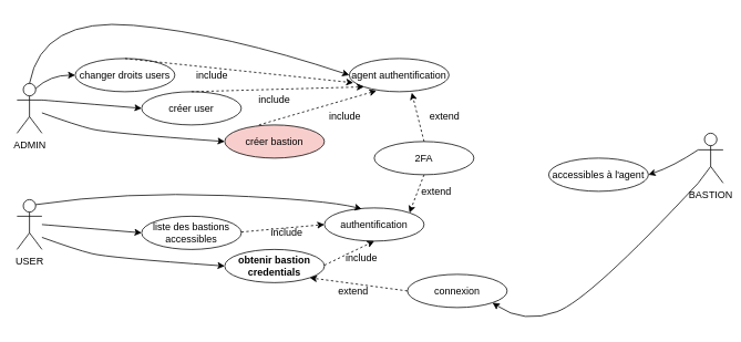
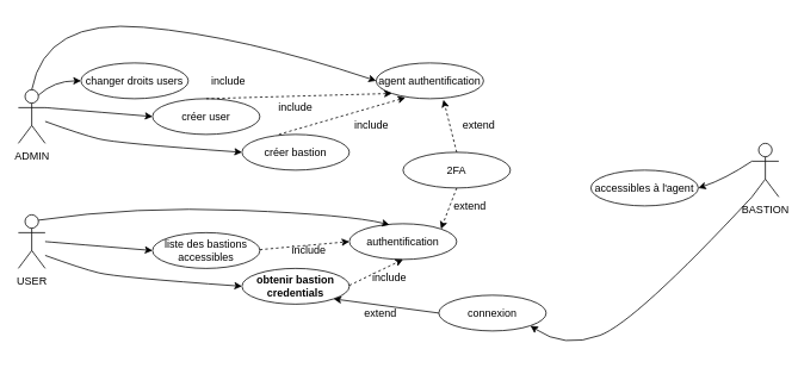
- <mxCell id="11" value="" style="endArrow=classic;html=1;rounded=0;dashed=1;entryX=0.04;entryY=0.73;entryDx=0;entryDy=0;exitX=0.5;exitY=0;exitDx=0;exitDy=0;entryPerimeter=0;" edge="1" parent="1" source="4" target="6"><mxGeometry width="50" height="50" relative="1" as="geometry"><mxPoint x="190" y="60" as="sourcePoint" /><mxPoint x="240" y="10" as="targetPoint" /></mxGeometry></mxCell>
- <mxCell id="5" value="créer bastion" style="ellipse;whiteSpace=wrap;html=1;fillColor=#f8cecc;" vertex="1" parent="1"><mxGeometry x="270" y="150" width="120" height="40" as="geometry" /></mxCell>
+ <mxCell id="5" value="créer bastion" style="ellipse;whiteSpace=wrap;html=1;" vertex="1" parent="1"><mxGeometry x="270" y="150" width="120" height="40" as="geometry" /></mxCell>
- <mxCell id="37" value="" style="endArrow=classic;html=1;rounded=0;dashed=1;entryX=1;entryY=1;entryDx=0;entryDy=0;exitX=0;exitY=0.5;exitDx=0;exitDy=0;" edge="1" parent="1" source="36" target="19"><mxGeometry width="50" height="50" relative="1" as="geometry"><mxPoint x="580" y="460" as="sourcePoint" /><mxPoint x="630" y="410" as="targetPoint" /></mxGeometry></mxCell>
+ <mxCell id="37" value="" style="endArrow=classic;html=1;rounded=0;dashed=0;entryX=1;entryY=1;entryDx=0;entryDy=0;exitX=0;exitY=0.5;exitDx=0;exitDy=0;" edge="1" parent="1" source="36" target="19"><mxGeometry width="50" height="50" relative="1" as="geometry"><mxPoint x="580" y="460" as="sourcePoint" /><mxPoint x="630" y="410" as="targetPoint" /></mxGeometry></mxCell>
